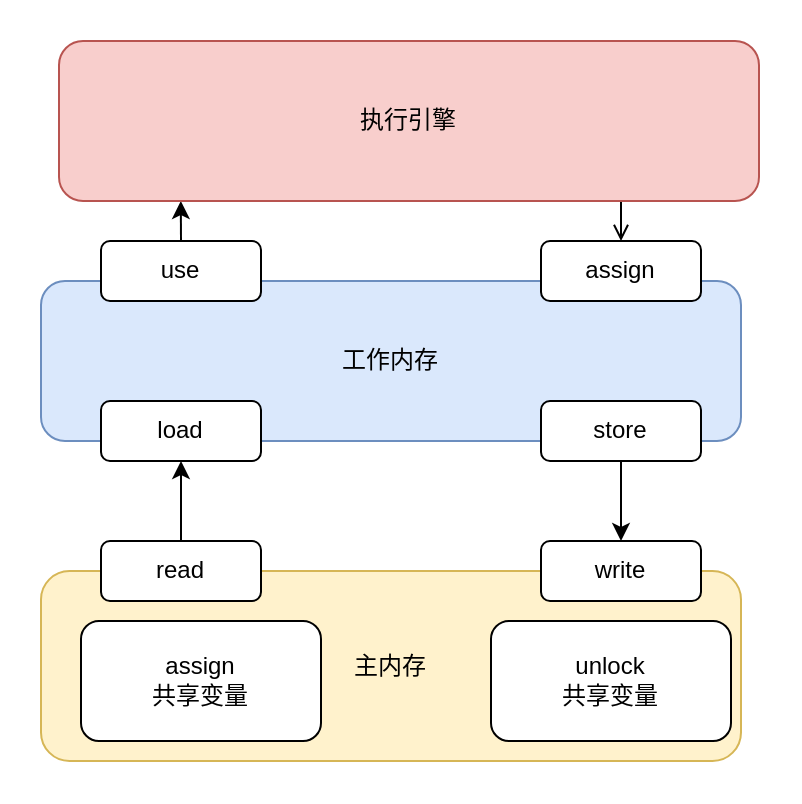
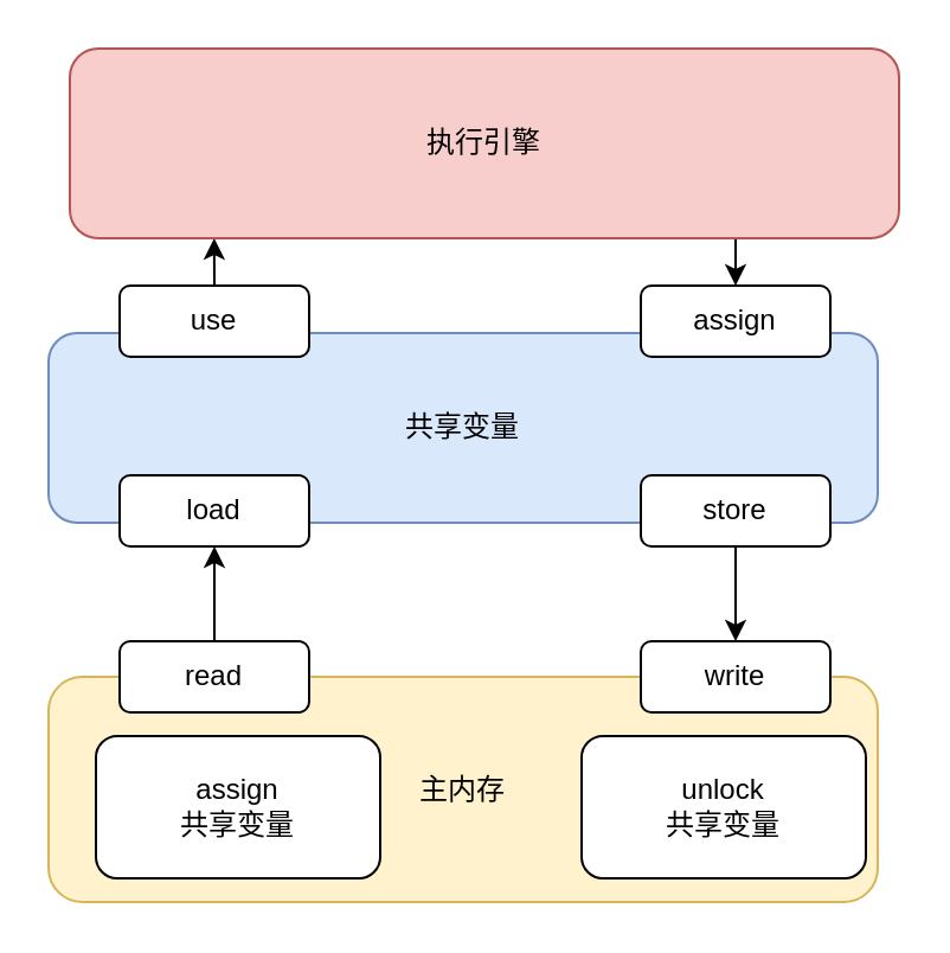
- <mxCell id="15" style="edgeStyle=orthogonalEdgeStyle;rounded=0;orthogonalLoop=1;jettySize=auto;html=1;exitX=0.75;exitY=1;exitDx=0;exitDy=0;entryX=0.5;entryY=0;entryDx=0;entryDy=0;endArrow=open;" edge="1" parent="1" source="16" target="14"><mxGeometry relative="1" as="geometry"><Array as="points"><mxPoint x="310" y="60" /></Array></mxGeometry></mxCell>
+ <mxCell id="15" style="edgeStyle=orthogonalEdgeStyle;rounded=0;orthogonalLoop=1;jettySize=auto;html=1;exitX=0.75;exitY=1;exitDx=0;exitDy=0;entryX=0.5;entryY=0;entryDx=0;entryDy=0;" edge="1" parent="1" source="16" target="14"><mxGeometry relative="1" as="geometry"><Array as="points"><mxPoint x="310" y="60" /></Array></mxGeometry></mxCell>
- <mxCell id="3" value="工作内存" style="rounded=1;whiteSpace=wrap;html=1;fillColor=#dae8fc;strokeColor=#6c8ebf;" vertex="1" parent="1"><mxGeometry x="20" y="140" width="350" height="80" as="geometry" /></mxCell>
+ <mxCell id="3" value="共享变量" style="rounded=1;whiteSpace=wrap;html=1;fillColor=#dae8fc;strokeColor=#6c8ebf;" vertex="1" parent="1"><mxGeometry x="20" y="140" width="350" height="80" as="geometry" /></mxCell>
